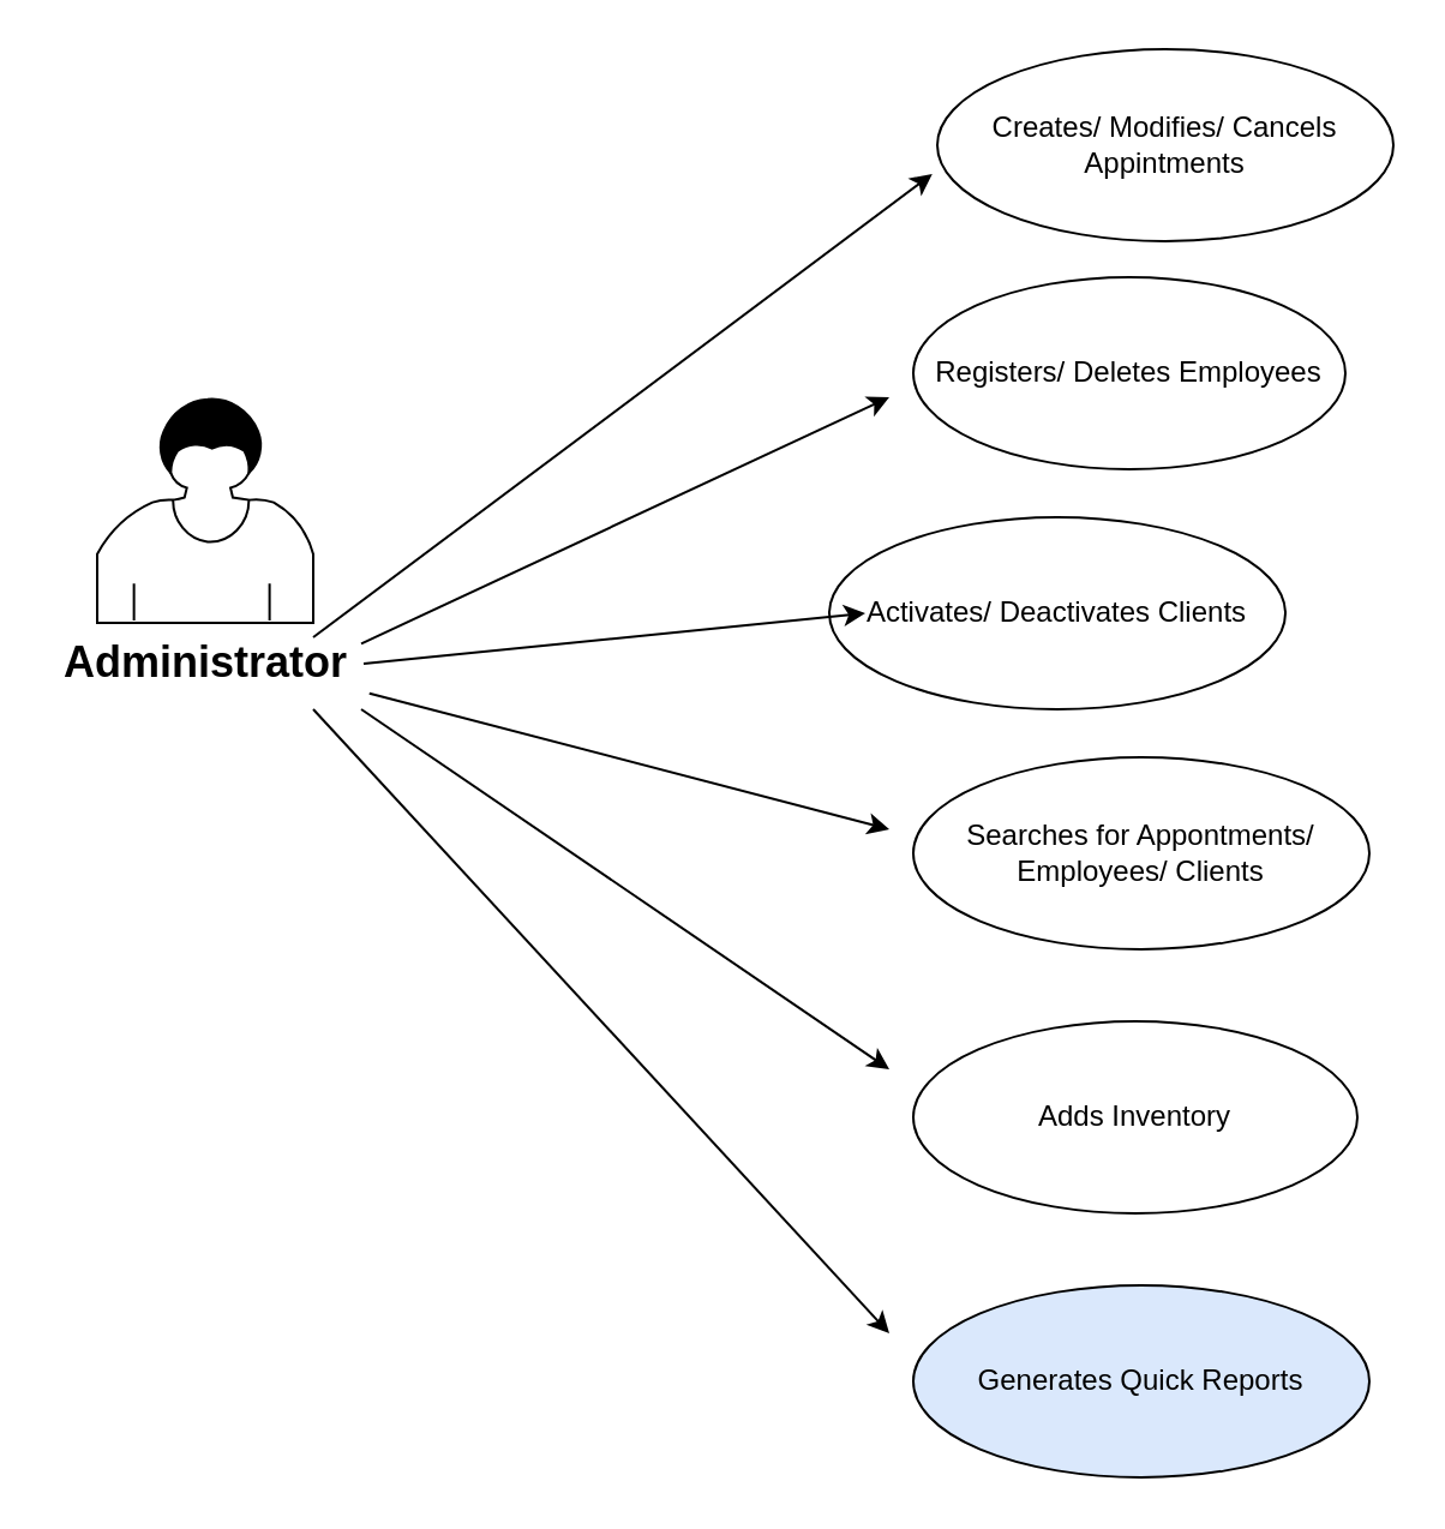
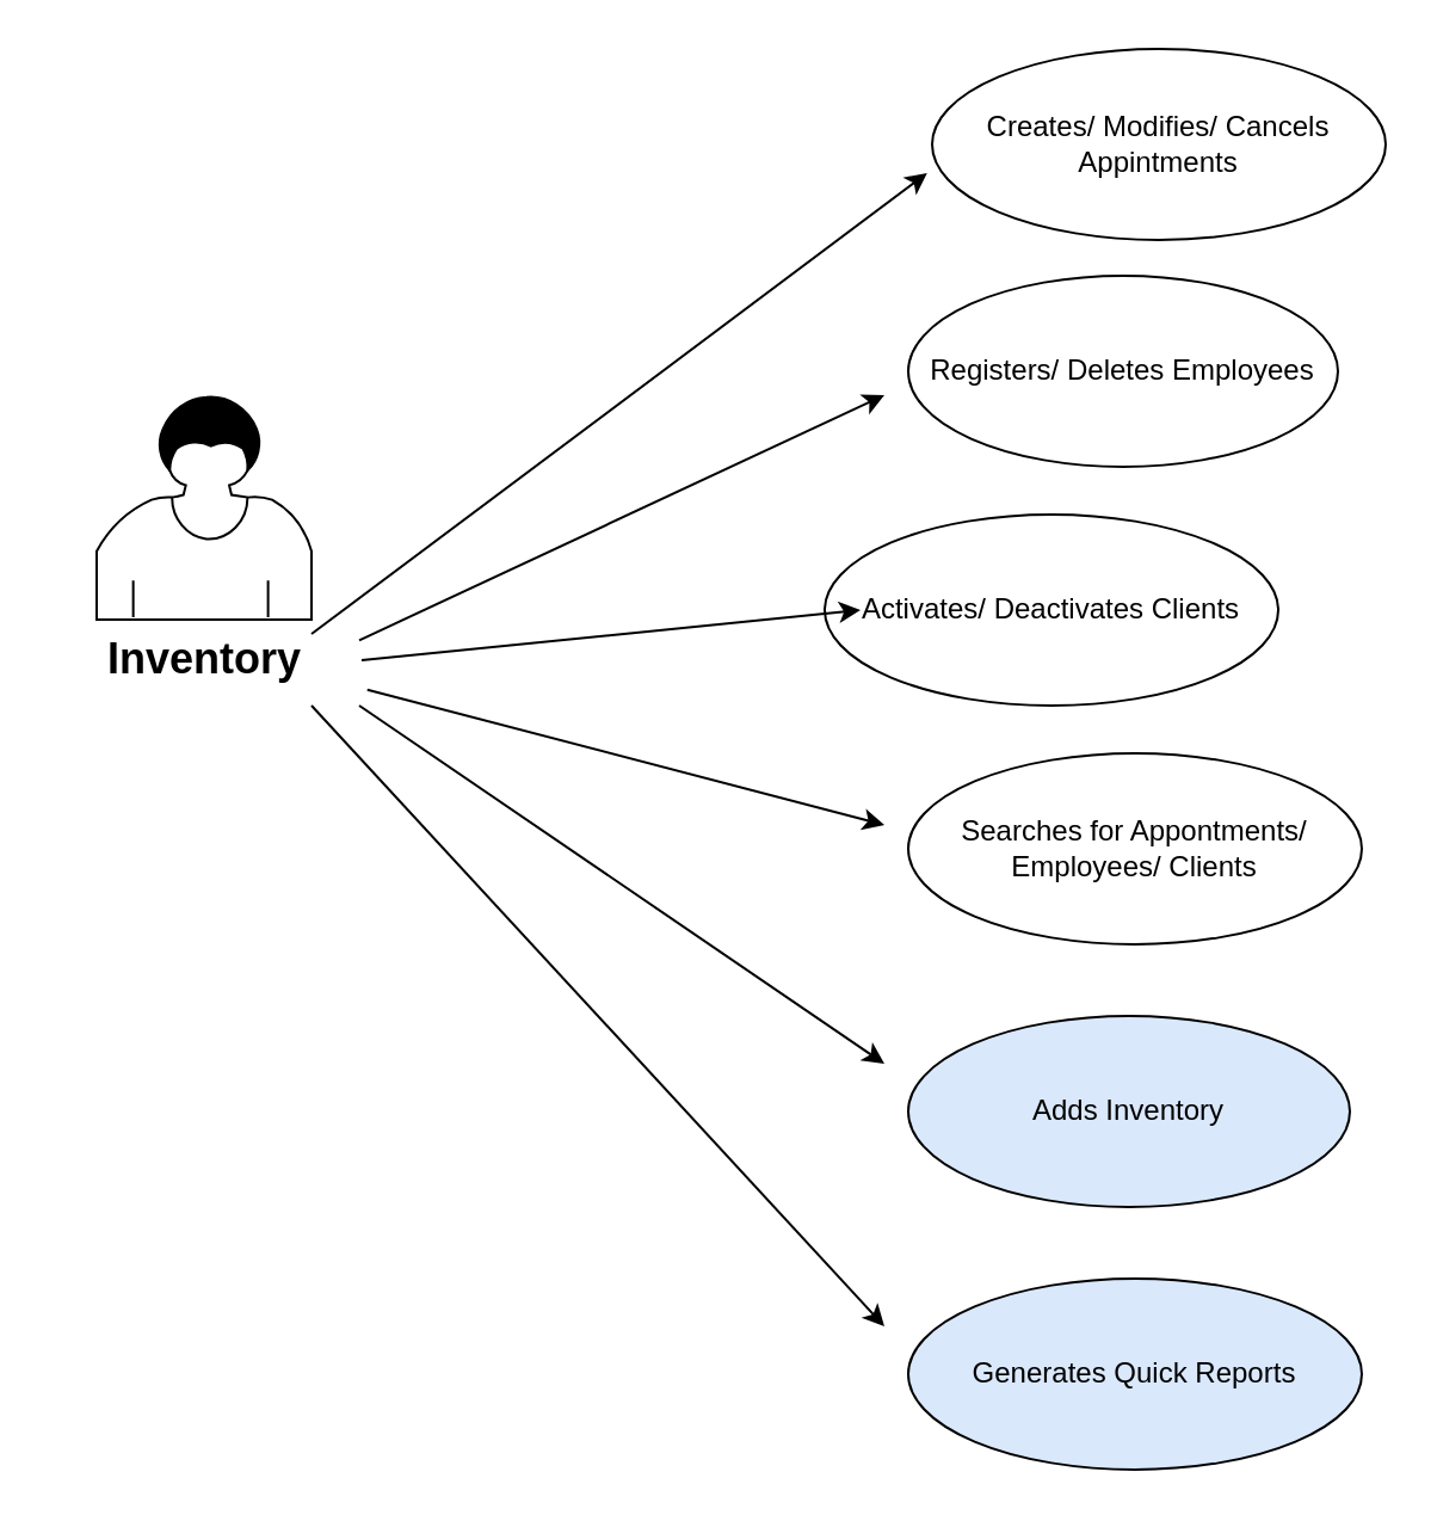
- <mxCell id="5" value="&lt;b&gt;&lt;font style=&quot;font-size: 18px&quot;&gt;Administrator&lt;/font&gt;&lt;/b&gt;" style="text;html=1;align=center;verticalAlign=middle;resizable=0;points=[];autosize=1;" parent="1" vertex="1"><mxGeometry x="20" y="266" width="130" height="20" as="geometry" /></mxCell>
+ <mxCell id="5" value="&lt;b&gt;&lt;font style=&quot;font-size: 18px&quot;&gt;Inventory&lt;/font&gt;&lt;/b&gt;" style="text;html=1;align=center;verticalAlign=middle;resizable=0;points=[];autosize=1;" parent="1" vertex="1"><mxGeometry x="20" y="266" width="130" height="20" as="geometry" /></mxCell>
- <mxCell id="14" value="Adds Inventory" style="ellipse;whiteSpace=wrap;html=1;" parent="1" vertex="1"><mxGeometry x="380" y="425" width="185" height="80" as="geometry" /></mxCell>
+ <mxCell id="14" value="Adds Inventory" style="ellipse;whiteSpace=wrap;html=1;fillColor=#dae8fc;" parent="1" vertex="1"><mxGeometry x="380" y="425" width="185" height="80" as="geometry" /></mxCell>
